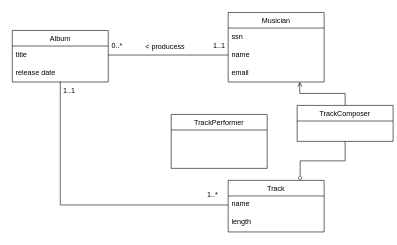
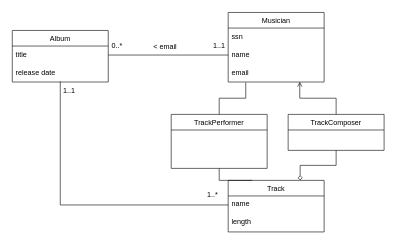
- <mxCell id="14" value="&amp;lt; producess" style="text;html=1;strokeColor=none;fillColor=none;align=center;verticalAlign=middle;whiteSpace=wrap;rounded=0;" vertex="1" parent="1"><mxGeometry x="230" y="63" width="90" height="30" as="geometry" /></mxCell>
+ <mxCell id="14" value="&amp;lt; email" style="text;html=1;strokeColor=none;fillColor=none;align=center;verticalAlign=middle;whiteSpace=wrap;rounded=0;" vertex="1" parent="1"><mxGeometry x="230" y="63" width="90" height="30" as="geometry" /></mxCell>
+ <mxCell id="24" style="edgeStyle=orthogonalEdgeStyle;rounded=0;orthogonalLoop=1;jettySize=auto;html=1;exitX=0.5;exitY=0;exitDx=0;exitDy=0;entryX=0.183;entryY=1.033;entryDx=0;entryDy=0;entryPerimeter=0;endArrow=none;endFill=0;" edge="1" parent="1" source="20" target="8"><mxGeometry relative="1" as="geometry" /></mxCell>
- <mxCell id="22" value="TrackComposer" style="swimlane;fontStyle=0;align=center;verticalAlign=top;childLayout=stackLayout;horizontal=1;startSize=26;horizontalStack=0;resizeParent=1;resizeLast=0;collapsible=1;marginBottom=0;rounded=0;shadow=0;strokeWidth=1;" vertex="1" parent="1"><mxGeometry x="495" y="175" width="160" height="60" as="geometry"><mxRectangle x="508" y="120" width="160" height="26" as="alternateBounds" /></mxGeometry></mxCell>
+ <mxCell id="22" value="TrackComposer" style="swimlane;fontStyle=0;align=center;verticalAlign=top;childLayout=stackLayout;horizontal=1;startSize=26;horizontalStack=0;resizeParent=1;resizeLast=0;collapsible=1;marginBottom=0;rounded=0;shadow=0;strokeWidth=1;" vertex="1" parent="1"><mxGeometry x="480" y="190" width="160" height="60" as="geometry"><mxRectangle x="508" y="120" width="160" height="26" as="alternateBounds" /></mxGeometry></mxCell>
+ <mxCell id="19" style="edgeStyle=orthogonalEdgeStyle;rounded=0;orthogonalLoop=1;jettySize=auto;html=1;exitX=0.5;exitY=1;exitDx=0;exitDy=0;entryX=0.25;entryY=0;entryDx=0;entryDy=0;endArrow=none;endFill=0;" edge="1" parent="1" source="20" target="9"><mxGeometry relative="1" as="geometry" /></mxCell>
